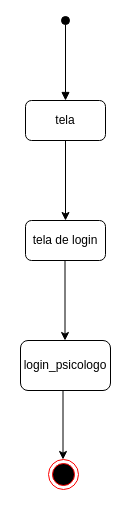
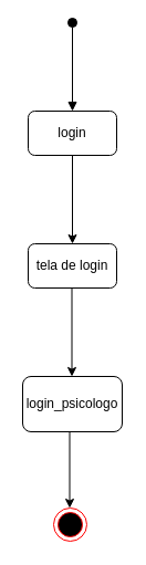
- <mxCell id="3" value="tela" style="rounded=1;whiteSpace=wrap;html=1;" vertex="1" parent="1"><mxGeometry x="25" y="100" width="80" height="40" as="geometry" /></mxCell>
+ <mxCell id="3" value="login" style="rounded=1;whiteSpace=wrap;html=1;" vertex="1" parent="1"><mxGeometry x="25" y="100" width="80" height="40" as="geometry" /></mxCell>
